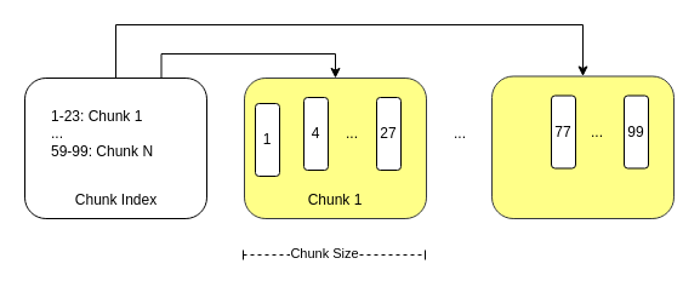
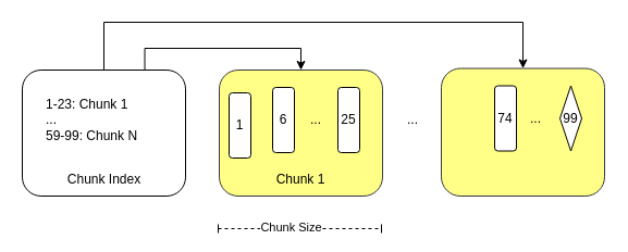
- <mxCell id="9" value="99" style="rounded=1;whiteSpace=wrap;html=1;" vertex="1" parent="1"><mxGeometry x="514" y="78.5" width="20" height="60" as="geometry" /></mxCell>
+ <mxCell id="9" value="99" style="rhombus;whiteSpace=wrap;html=1;" vertex="1" parent="1"><mxGeometry x="514" y="78.5" width="20" height="60" as="geometry" /></mxCell>
- <mxCell id="8" value="77" style="rounded=1;whiteSpace=wrap;html=1;" vertex="1" parent="1"><mxGeometry x="454" y="78.5" width="20" height="60" as="geometry" /></mxCell>
+ <mxCell id="8" value="74" style="rounded=1;whiteSpace=wrap;html=1;" vertex="1" parent="1"><mxGeometry x="454" y="78.5" width="20" height="60" as="geometry" /></mxCell>
- <mxCell id="4" value="4" style="rounded=1;whiteSpace=wrap;html=1;" vertex="1" parent="1"><mxGeometry x="250" y="80" width="20" height="60" as="geometry" /></mxCell>
+ <mxCell id="4" value="6" style="rounded=1;whiteSpace=wrap;html=1;" vertex="1" parent="1"><mxGeometry x="250" y="80" width="20" height="60" as="geometry" /></mxCell>
- <mxCell id="5" value="27" style="rounded=1;whiteSpace=wrap;html=1;" vertex="1" parent="1"><mxGeometry x="310" y="80" width="20" height="60" as="geometry" /></mxCell>
+ <mxCell id="5" value="25" style="rounded=1;whiteSpace=wrap;html=1;" vertex="1" parent="1"><mxGeometry x="310" y="80" width="20" height="60" as="geometry" /></mxCell>
